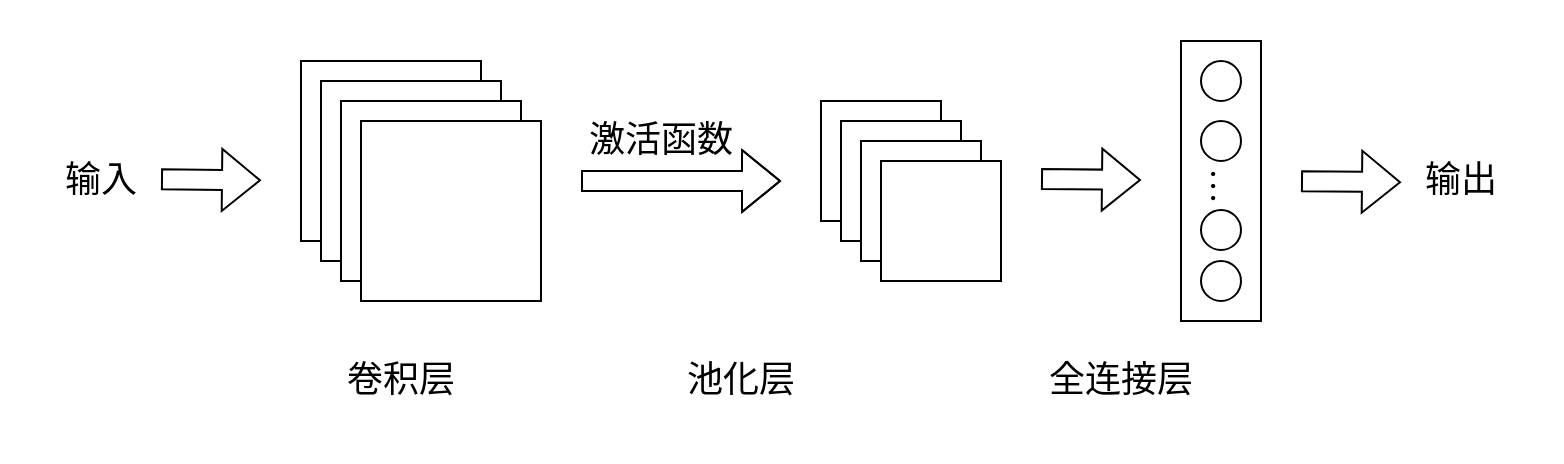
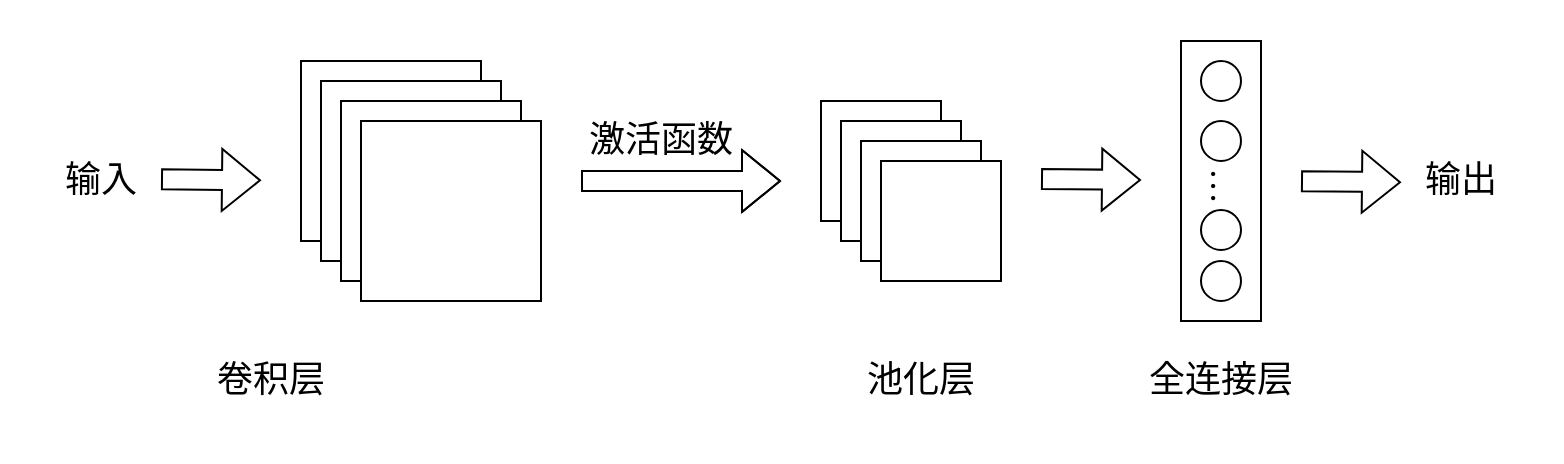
- <mxCell id="12" value="&lt;font face=&quot;SimSun&quot; style=&quot;font-size: 18px;&quot;&gt;卷积层&lt;/font&gt;" style="text;html=1;align=center;verticalAlign=middle;resizable=0;points=[];autosize=1;strokeColor=none;fillColor=none;" vertex="1" parent="1"><mxGeometry x="160" y="170" width="80" height="40" as="geometry" /></mxCell>
+ <mxCell id="12" value="&lt;font face=&quot;SimSun&quot; style=&quot;font-size: 18px;&quot;&gt;卷积层&lt;/font&gt;" style="text;html=1;align=center;verticalAlign=middle;resizable=0;points=[];autosize=1;strokeColor=none;fillColor=none;" vertex="1" parent="1"><mxGeometry x="95" y="170" width="80" height="40" as="geometry" /></mxCell>
- <mxCell id="13" value="&lt;font face=&quot;SimSun&quot; style=&quot;font-size: 18px;&quot;&gt;池化层&lt;/font&gt;" style="text;html=1;align=center;verticalAlign=middle;resizable=0;points=[];autosize=1;strokeColor=none;fillColor=none;" vertex="1" parent="1"><mxGeometry x="330" y="170" width="80" height="40" as="geometry" /></mxCell>
+ <mxCell id="13" value="&lt;font face=&quot;SimSun&quot; style=&quot;font-size: 18px;&quot;&gt;池化层&lt;/font&gt;" style="text;html=1;align=center;verticalAlign=middle;resizable=0;points=[];autosize=1;strokeColor=none;fillColor=none;" vertex="1" parent="1"><mxGeometry x="420" y="170" width="80" height="40" as="geometry" /></mxCell>
- <mxCell id="16" value="&lt;font face=&quot;SimSun&quot; style=&quot;font-size: 18px;&quot;&gt;全连接层&lt;/font&gt;" style="text;html=1;align=center;verticalAlign=middle;resizable=0;points=[];autosize=1;strokeColor=none;fillColor=none;" vertex="1" parent="1"><mxGeometry x="510" y="170" width="100" height="40" as="geometry" /></mxCell>
+ <mxCell id="16" value="&lt;font face=&quot;SimSun&quot; style=&quot;font-size: 18px;&quot;&gt;全连接层&lt;/font&gt;" style="text;html=1;align=center;verticalAlign=middle;resizable=0;points=[];autosize=1;strokeColor=none;fillColor=none;" vertex="1" parent="1"><mxGeometry x="560" y="170" width="100" height="40" as="geometry" /></mxCell>
